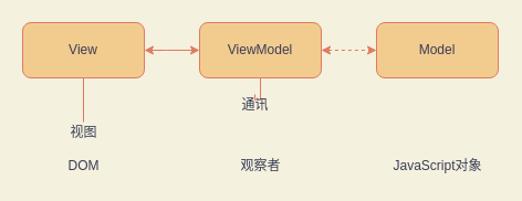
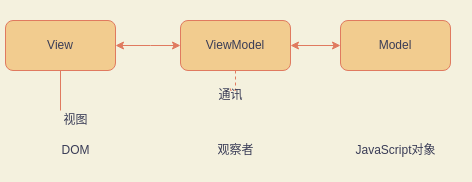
- <mxCell id="4" value="View" style="rounded=1;whiteSpace=wrap;html=1;fillColor=#F2CC8F;strokeColor=#E07A5F;fontColor=#393C56;" vertex="1" parent="1"><mxGeometry x="20" y="20" width="110" height="50" as="geometry" /></mxCell>
+ <mxCell id="4" value="View" style="rounded=1;whiteSpace=wrap;html=1;fillColor=#F2CC8F;strokeColor=#E07A5F;fontColor=#393C56;" vertex="1" parent="1"><mxGeometry x="5" y="20" width="110" height="50" as="geometry" /></mxCell>
- <mxCell id="5" value="" style="edgeStyle=orthogonalEdgeStyle;rounded=0;orthogonalLoop=1;jettySize=auto;html=1;startArrow=classic;startFill=1;labelBackgroundColor=#F4F1DE;strokeColor=#E07A5F;fontColor=#393C56;dashed=1;" edge="1" parent="1" source="7" target="8"><mxGeometry relative="1" as="geometry" /></mxCell>
+ <mxCell id="5" value="" style="edgeStyle=orthogonalEdgeStyle;rounded=0;orthogonalLoop=1;jettySize=auto;html=1;startArrow=classic;startFill=1;labelBackgroundColor=#F4F1DE;strokeColor=#E07A5F;fontColor=#393C56;" edge="1" parent="1" source="7" target="8"><mxGeometry relative="1" as="geometry" /></mxCell>
- <mxCell id="6" value="" style="edgeStyle=orthogonalEdgeStyle;rounded=0;orthogonalLoop=1;jettySize=auto;html=1;startArrow=none;startFill=0;endArrow=none;endFill=0;strokeWidth=1;labelBackgroundColor=#F4F1DE;strokeColor=#E07A5F;fontColor=#393C56;" edge="1" parent="1" source="7" target="11"><mxGeometry relative="1" as="geometry" /></mxCell>
+ <mxCell id="6" value="" style="edgeStyle=orthogonalEdgeStyle;rounded=0;orthogonalLoop=1;jettySize=auto;html=1;startArrow=none;startFill=0;endArrow=none;endFill=0;strokeWidth=1;labelBackgroundColor=#F4F1DE;strokeColor=#E07A5F;fontColor=#393C56;dashed=1;" edge="1" parent="1" source="7" target="11"><mxGeometry relative="1" as="geometry" /></mxCell>
